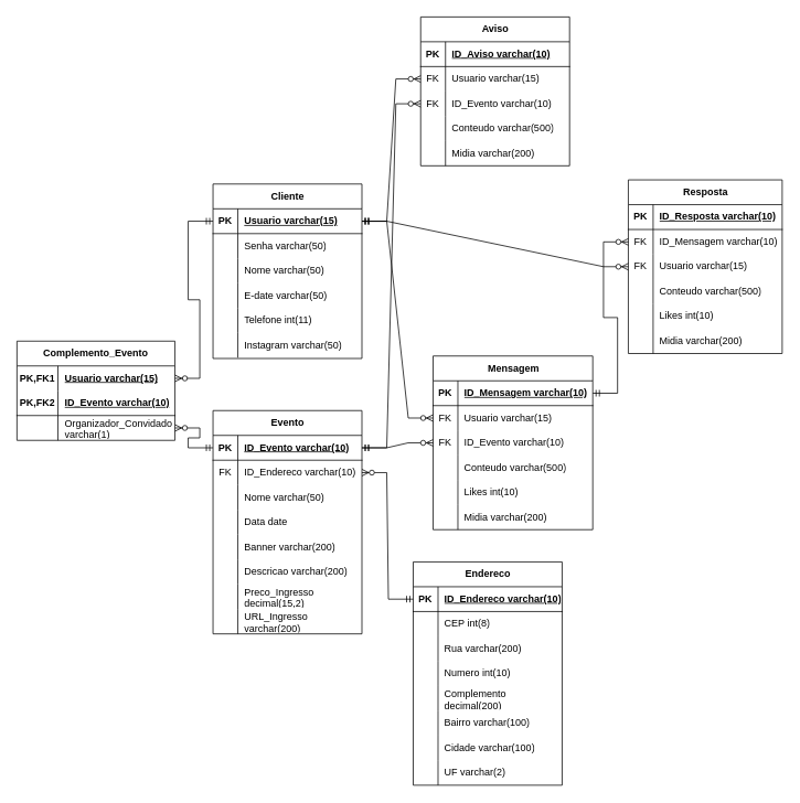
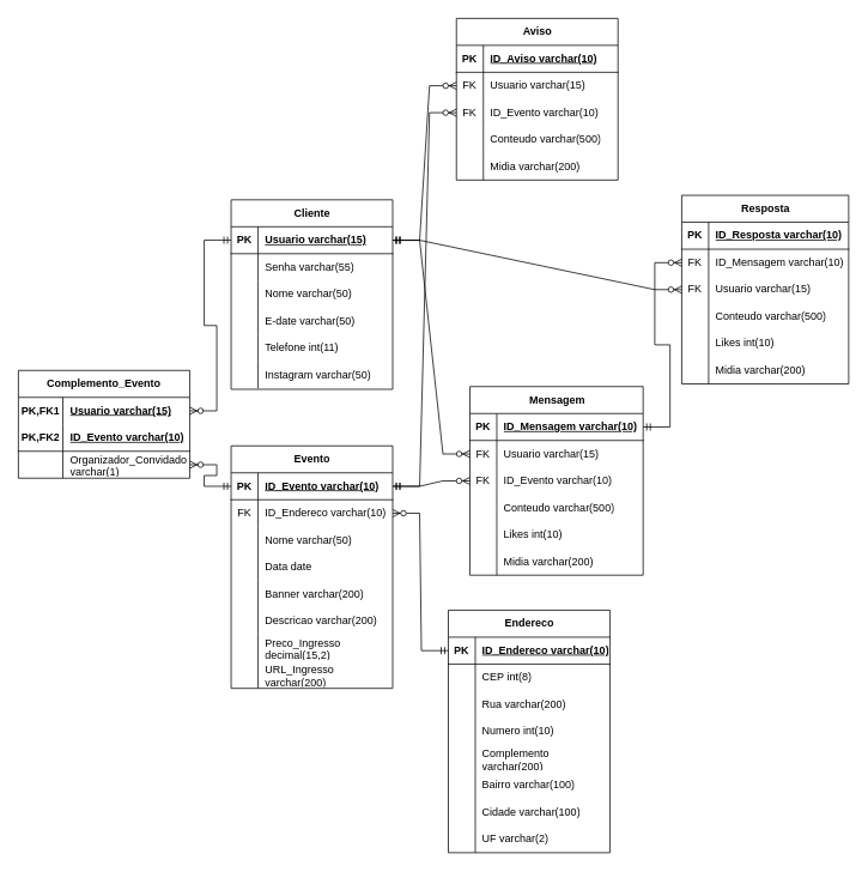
- <mxCell id="8" value="Senha varchar(50)" style="shape=partialRectangle;connectable=0;fillColor=none;top=0;left=0;bottom=0;right=0;align=left;spacingLeft=6;overflow=hidden;whiteSpace=wrap;html=1;" vertex="1" parent="6"><mxGeometry x="30" width="150" height="30" as="geometry"><mxRectangle width="150" height="30" as="alternateBounds" /></mxGeometry></mxCell>
+ <mxCell id="8" value="Senha varchar(55)" style="shape=partialRectangle;connectable=0;fillColor=none;top=0;left=0;bottom=0;right=0;align=left;spacingLeft=6;overflow=hidden;whiteSpace=wrap;html=1;" vertex="1" parent="6"><mxGeometry x="30" width="150" height="30" as="geometry"><mxRectangle width="150" height="30" as="alternateBounds" /></mxGeometry></mxCell>
- <mxCell id="73" value="Complemento decimal(200)" style="shape=partialRectangle;connectable=0;fillColor=none;top=0;left=0;bottom=0;right=0;align=left;spacingLeft=6;overflow=hidden;whiteSpace=wrap;html=1;" vertex="1" parent="71"><mxGeometry x="30" width="150" height="30" as="geometry"><mxRectangle width="150" height="30" as="alternateBounds" /></mxGeometry></mxCell>
+ <mxCell id="73" value="Complemento varchar(200)" style="shape=partialRectangle;connectable=0;fillColor=none;top=0;left=0;bottom=0;right=0;align=left;spacingLeft=6;overflow=hidden;whiteSpace=wrap;html=1;" vertex="1" parent="71"><mxGeometry x="30" width="150" height="30" as="geometry"><mxRectangle width="150" height="30" as="alternateBounds" /></mxGeometry></mxCell>
